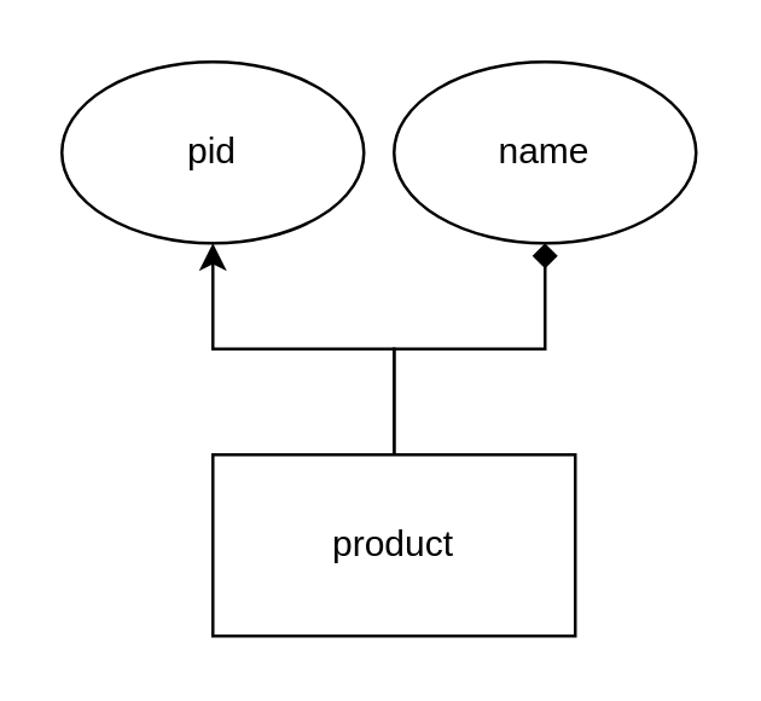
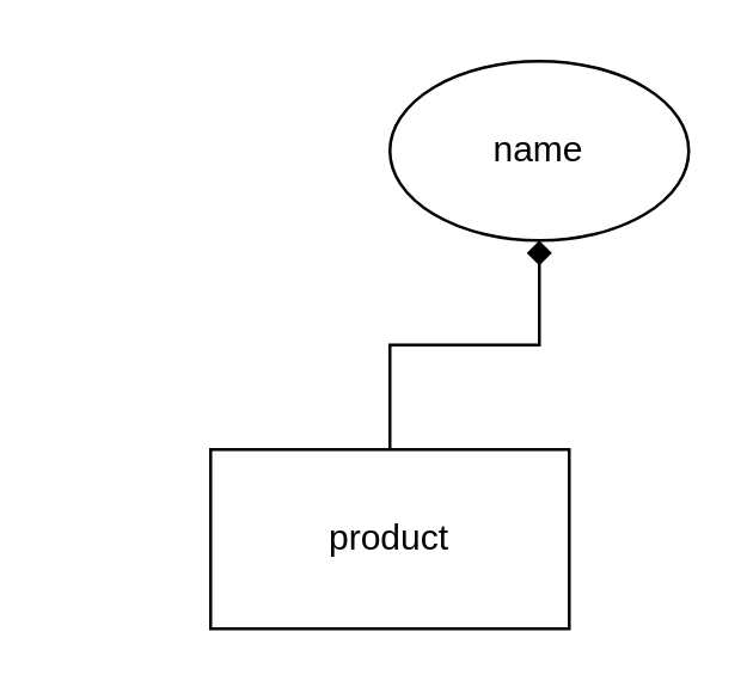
- <mxCell id="3" value="pid" style="ellipse;whiteSpace=wrap;html=1;" vertex="1" parent="1"><mxGeometry x="20" y="20" width="100" height="60" as="geometry" /></mxCell>
- <mxCell id="2" value="" style="edgeStyle=orthogonalEdgeStyle;rounded=0;orthogonalLoop=1;jettySize=auto;html=1;" edge="1" parent="1" source="6" target="3"><mxGeometry relative="1" as="geometry" /></mxCell>
